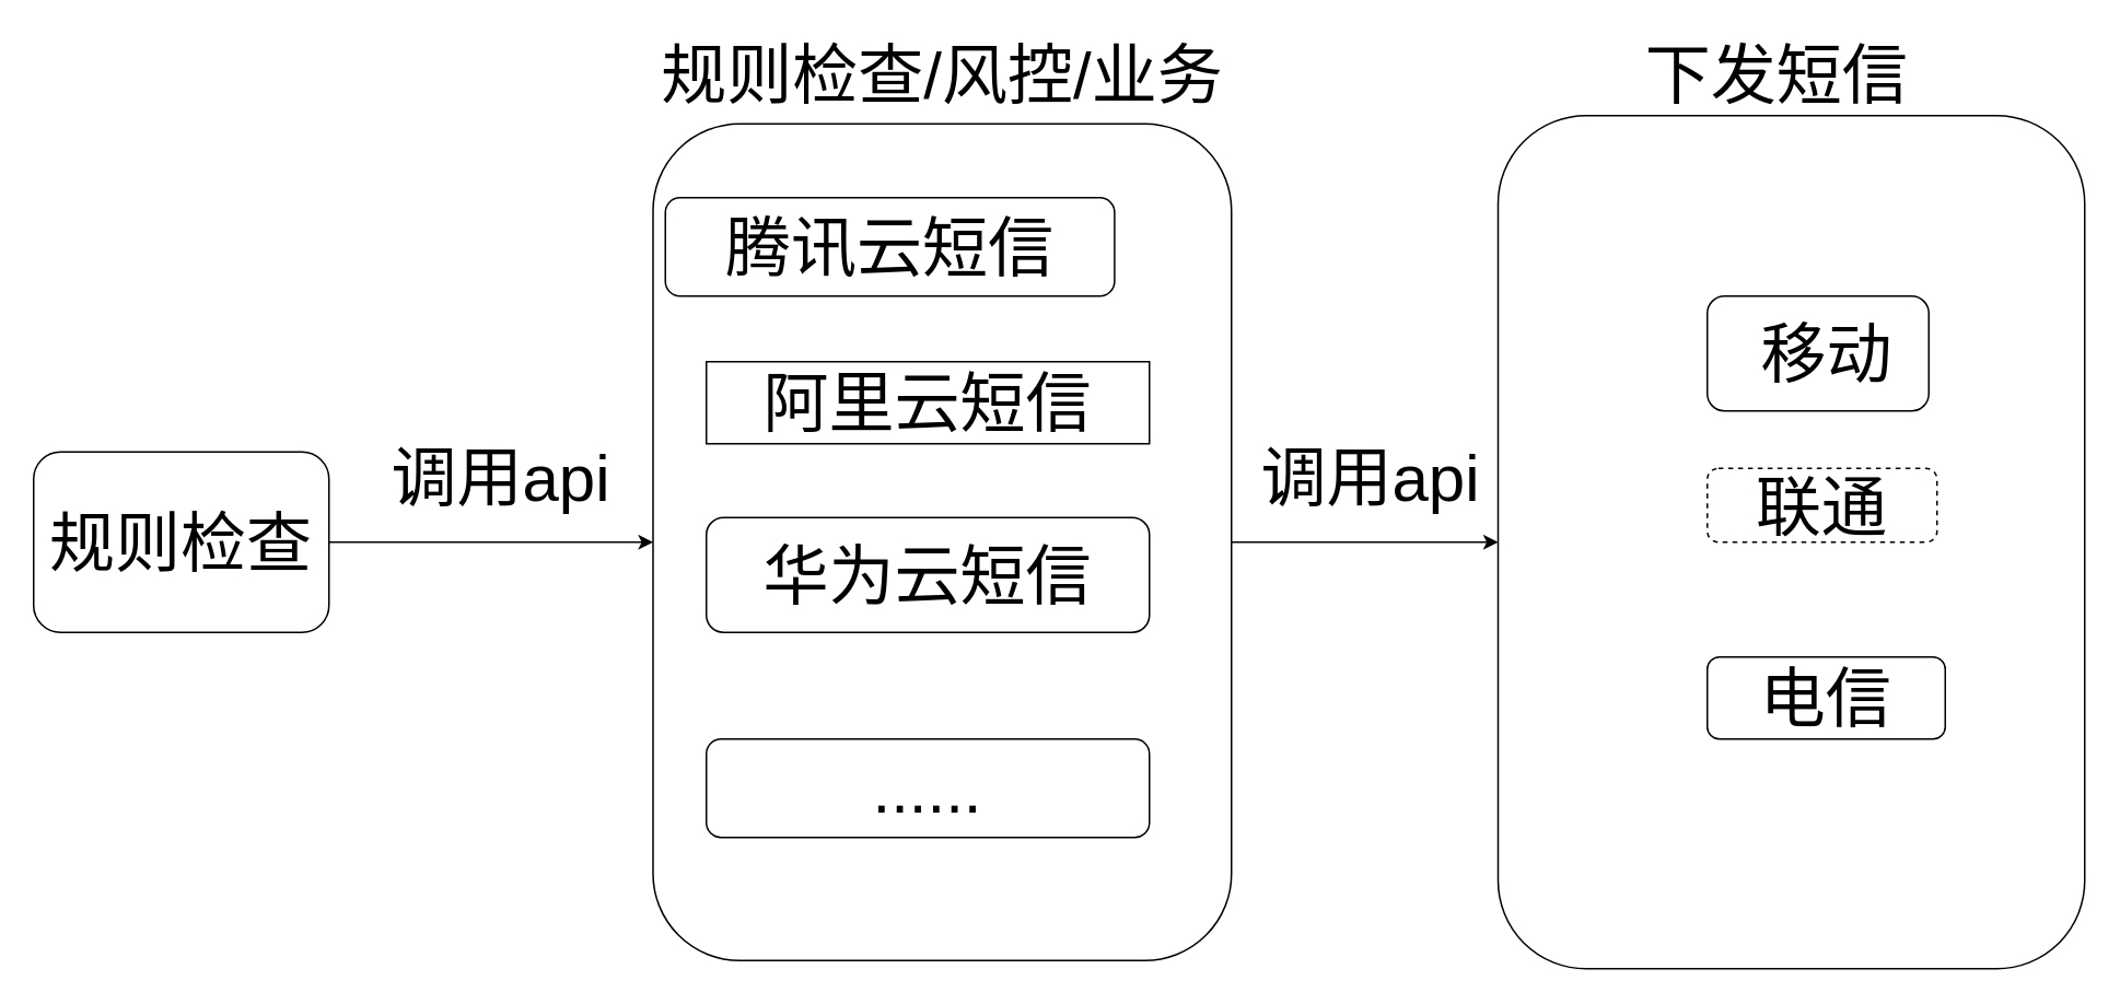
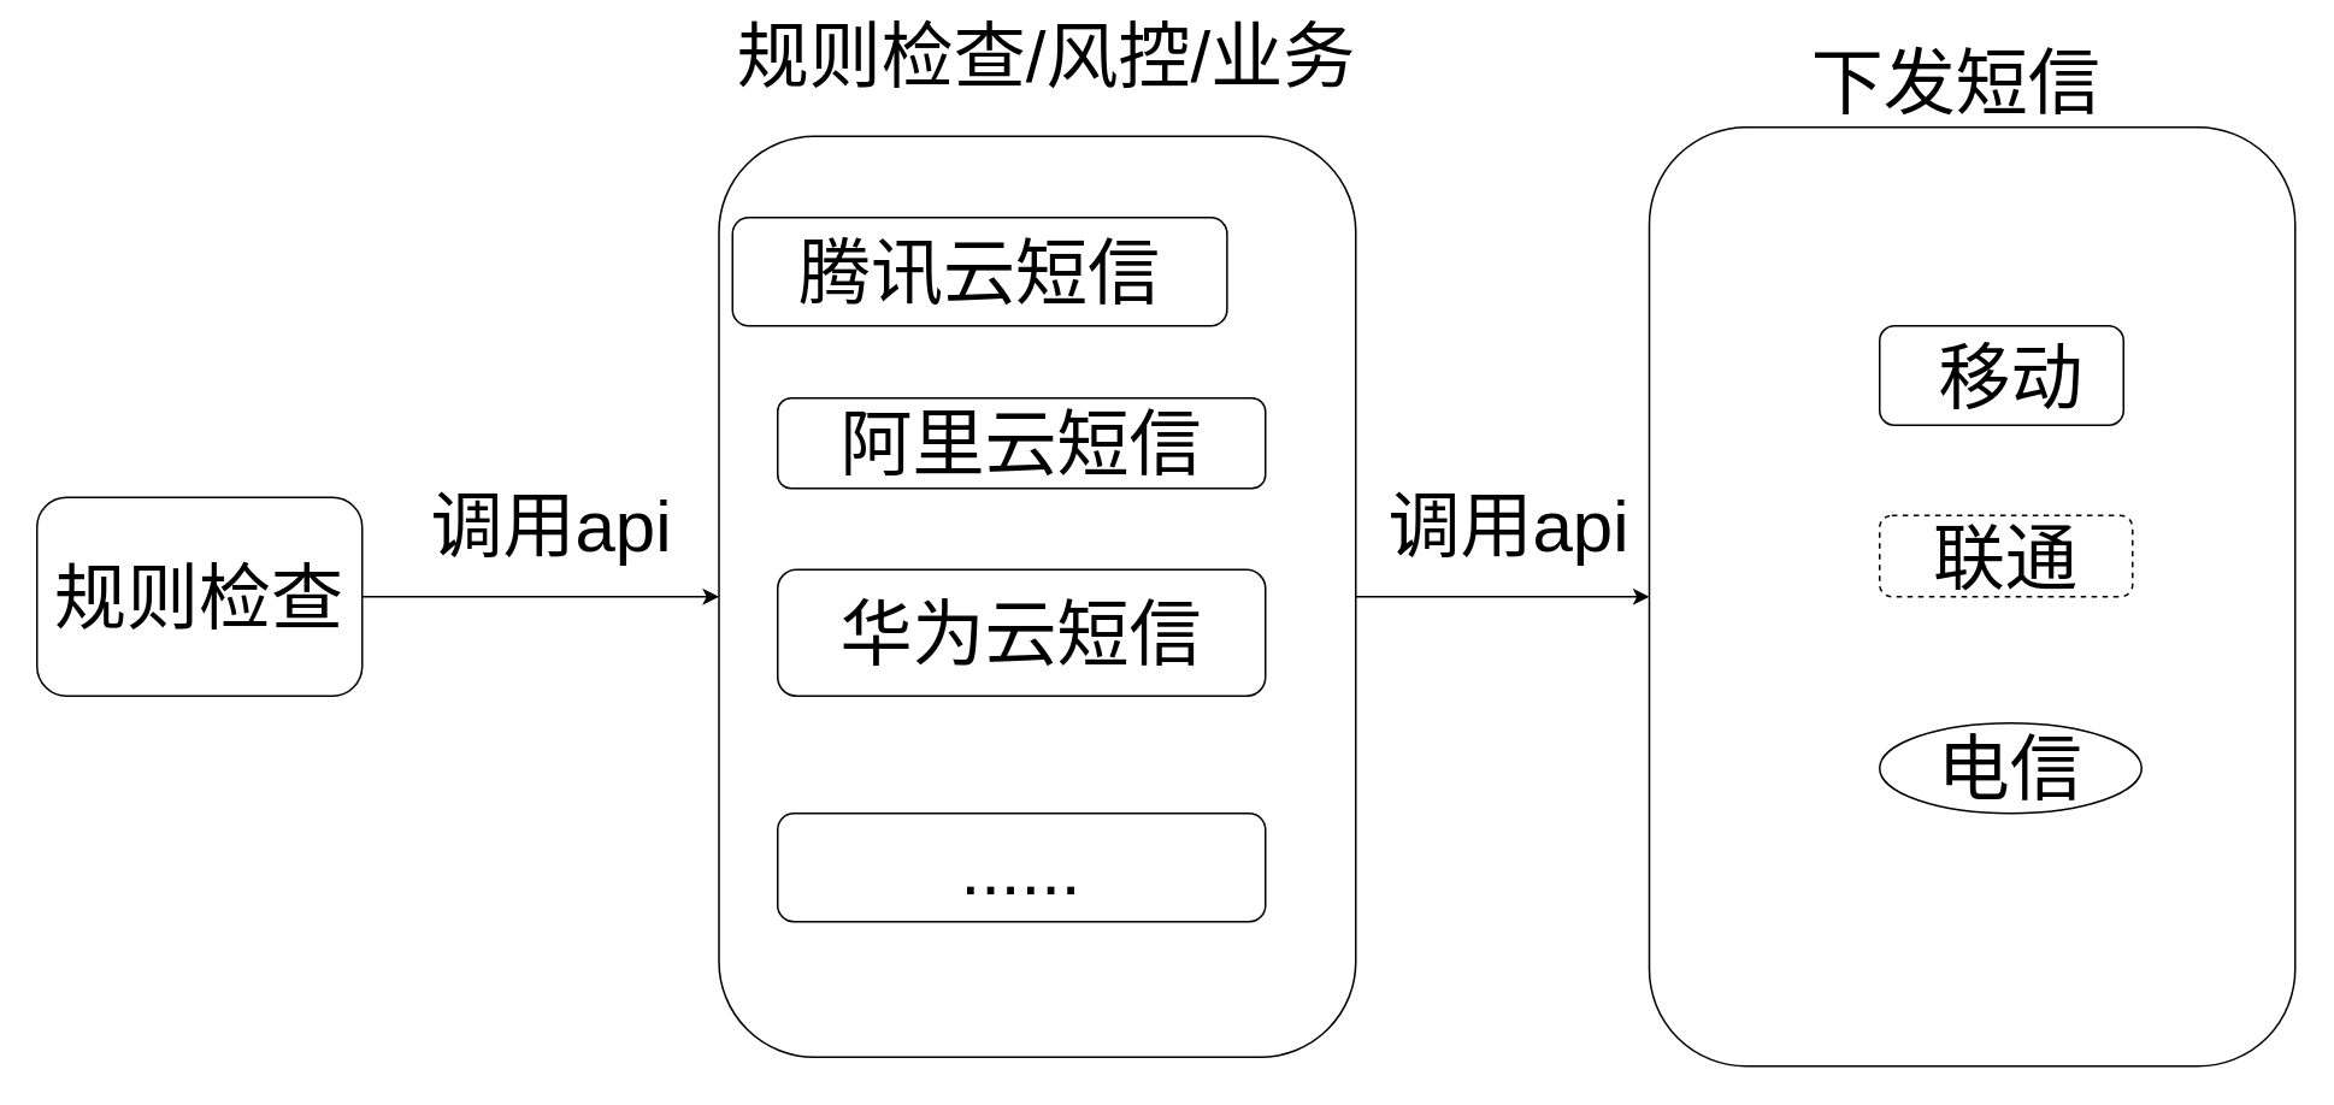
- <mxCell id="11" value="规则检查/风控/业务" style="text;html=1;strokeColor=none;fillColor=none;align=center;verticalAlign=middle;whiteSpace=wrap;rounded=0;fontSize=40;" parent="1" vertex="1"><mxGeometry x="328.75" y="20" width="490" height="50" as="geometry" /></mxCell>
+ <mxCell id="11" value="规则检查/风控/业务" style="text;html=1;strokeColor=none;fillColor=none;align=center;verticalAlign=middle;whiteSpace=wrap;rounded=0;fontSize=40;" parent="1" vertex="1"><mxGeometry x="333.75" y="5" width="490" height="50" as="geometry" /></mxCell>
- <mxCell id="12" value="&amp;nbsp;移动" style="rounded=1;whiteSpace=wrap;html=1;fontSize=40;" parent="1" vertex="1"><mxGeometry x="1040" y="180" width="135" height="70" as="geometry" /></mxCell>
+ <mxCell id="12" value="&amp;nbsp;移动" style="rounded=1;whiteSpace=wrap;html=1;fontSize=40;" parent="1" vertex="1"><mxGeometry x="1040" y="180" width="135" height="55" as="geometry" /></mxCell>
- <mxCell id="8" value="阿里云短信" style="whiteSpace=wrap;html=1;fontSize=40;rounded=0;" parent="1" vertex="1"><mxGeometry x="430" y="220" width="270" height="50" as="geometry" /></mxCell>
+ <mxCell id="8" value="阿里云短信" style="rounded=1;whiteSpace=wrap;html=1;fontSize=40;" parent="1" vertex="1"><mxGeometry x="430" y="220" width="270" height="50" as="geometry" /></mxCell>
- <mxCell id="14" value="电信" style="rounded=1;whiteSpace=wrap;html=1;fontSize=40;" parent="1" vertex="1"><mxGeometry x="1040" y="400" width="145" height="50" as="geometry" /></mxCell>
+ <mxCell id="14" value="电信" style="ellipse;whiteSpace=wrap;html=1;fontSize=40;" parent="1" vertex="1"><mxGeometry x="1040" y="400" width="145" height="50" as="geometry" /></mxCell>
